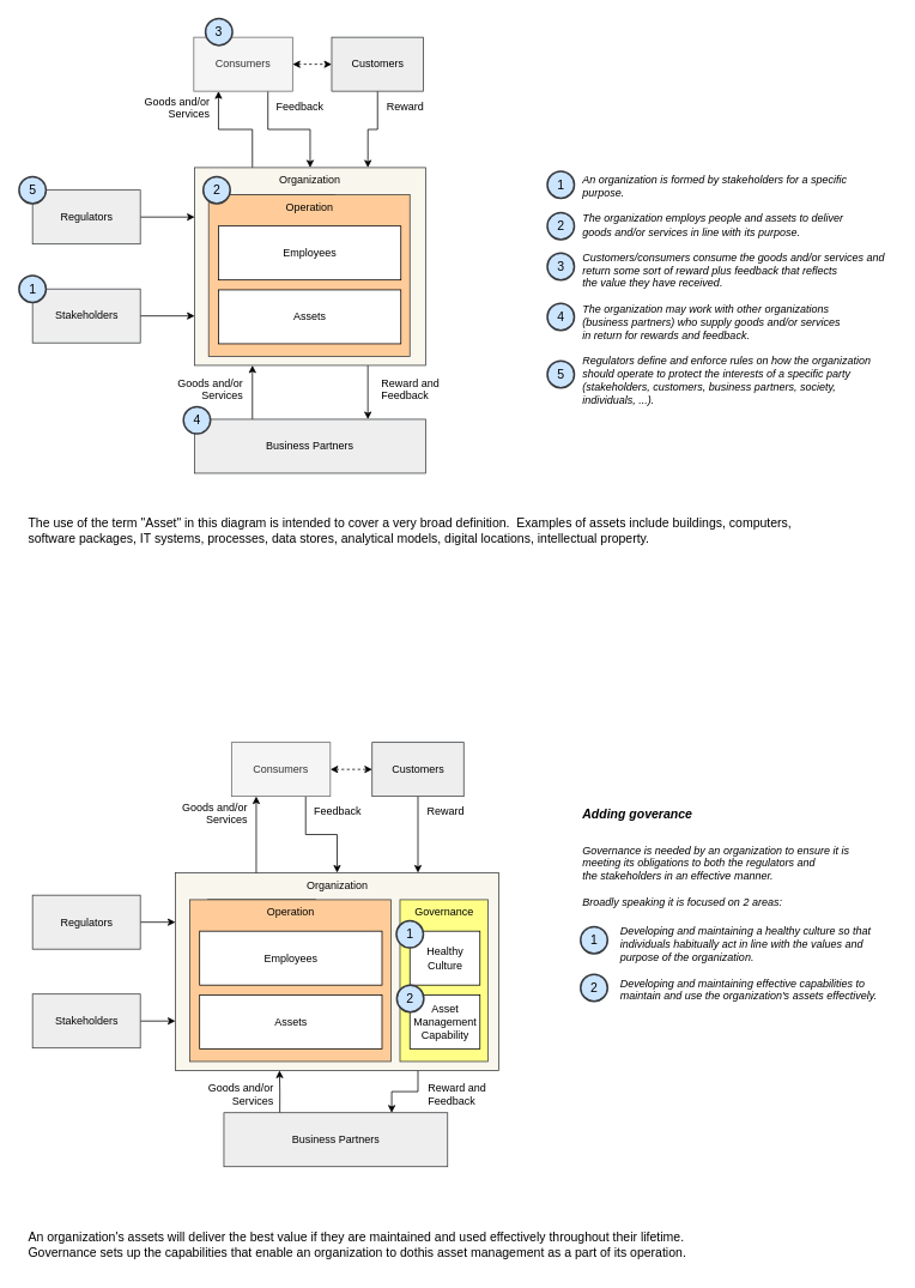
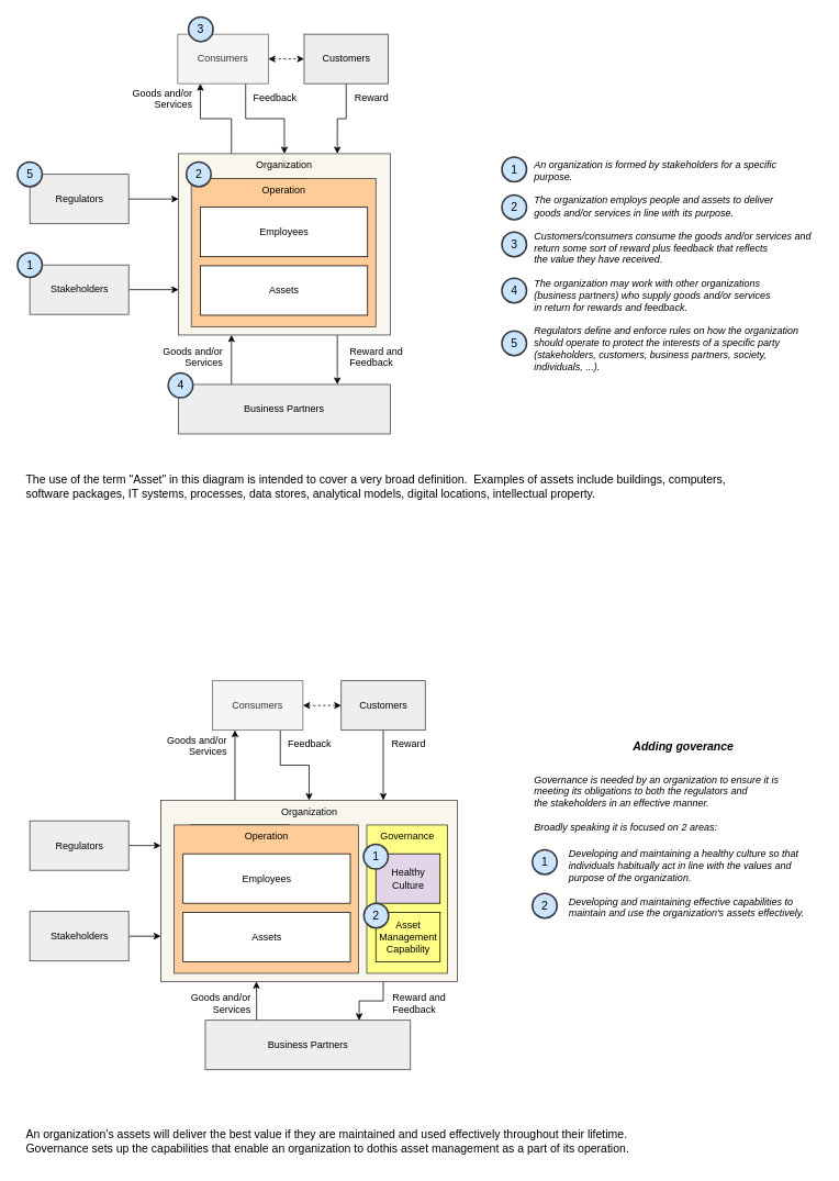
- <mxCell id="54" value="Adding goverance" style="text;html=1;fontStyle=3;fontSize=14;" parent="1" vertex="1"><mxGeometry x="645.5" y="891" width="193" height="30" as="geometry" /></mxCell>
+ <mxCell id="54" value="Adding goverance" style="text;html=1;fontStyle=3;fontSize=14;" parent="1" vertex="1"><mxGeometry x="765.5" y="891" width="193" height="30" as="geometry" /></mxCell>
- <mxCell id="18" value="Healthy&lt;br&gt;Culture" style="rounded=0;whiteSpace=wrap;html=1;strokeColor=#000000;strokeWidth=1;" parent="1" vertex="1"><mxGeometry x="455.5" y="1035.5" width="78" height="60" as="geometry" /></mxCell>
+ <mxCell id="18" value="Healthy&lt;br&gt;Culture" style="rounded=0;whiteSpace=wrap;html=1;strokeColor=#000000;strokeWidth=1;fillColor=#e1d5e7;" parent="1" vertex="1"><mxGeometry x="455.5" y="1035.5" width="78" height="60" as="geometry" /></mxCell>
- <mxCell id="19" value="Asset&lt;br&gt;Management&lt;br&gt;Capability&lt;br&gt;" style="rounded=0;whiteSpace=wrap;html=1;strokeColor=#000000;strokeWidth=1;" parent="1" vertex="1"><mxGeometry x="455.5" y="1106.5" width="78" height="60" as="geometry" /></mxCell>
+ <mxCell id="19" value="Asset&lt;br&gt;Management&lt;br&gt;Capability&lt;br&gt;" style="rounded=0;whiteSpace=wrap;html=1;strokeColor=#000000;strokeWidth=1;fillColor=#ffff88;" parent="1" vertex="1"><mxGeometry x="455.5" y="1106.5" width="78" height="60" as="geometry" /></mxCell>
